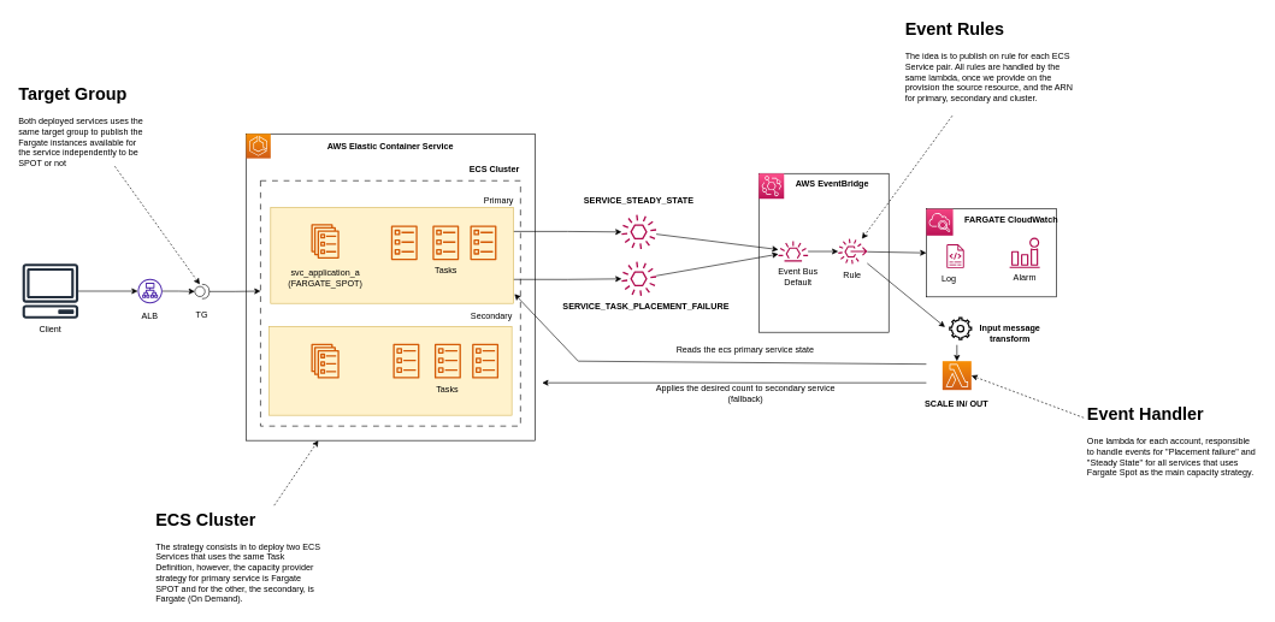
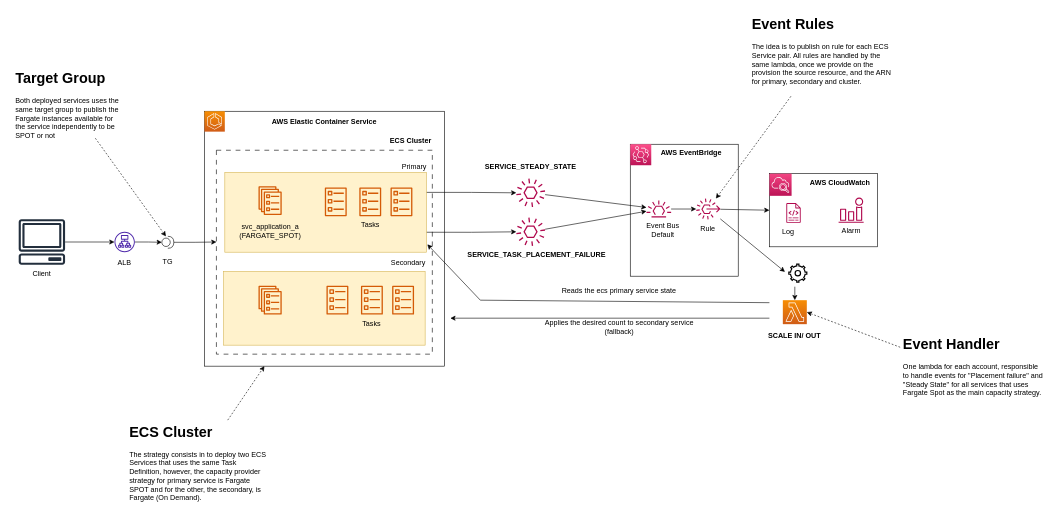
- <mxCell id="50" value="FARGATE CloudWatch" style="text;html=1;strokeColor=none;fillColor=none;align=center;verticalAlign=middle;whiteSpace=wrap;rounded=0;fontStyle=1" parent="1" vertex="1"><mxGeometry x="1324.74" y="289" width="150" height="30" as="geometry" /></mxCell>
+ <mxCell id="50" value="AWS CloudWatch" style="text;html=1;strokeColor=none;fillColor=none;align=center;verticalAlign=middle;whiteSpace=wrap;rounded=0;fontStyle=1" parent="1" vertex="1"><mxGeometry x="1324.74" y="289" width="150" height="30" as="geometry" /></mxCell>
- <mxCell id="60" value="Input message transform" style="text;html=1;strokeColor=none;fillColor=none;align=center;verticalAlign=middle;whiteSpace=wrap;rounded=0;fontStyle=1" parent="1" vertex="1"><mxGeometry x="1344.38" y="446" width="107.75" height="30" as="geometry" /></mxCell>
